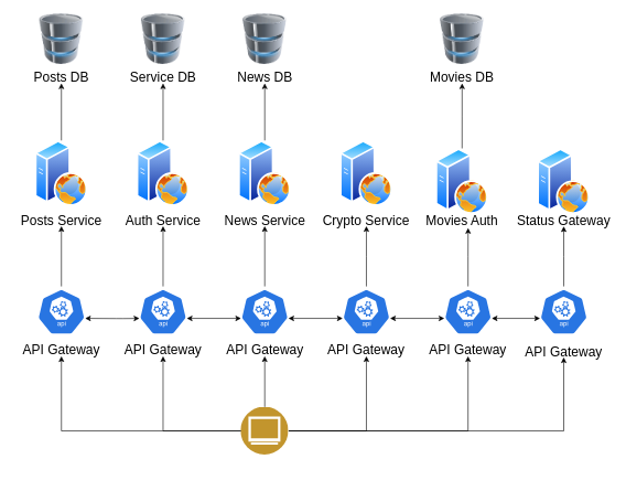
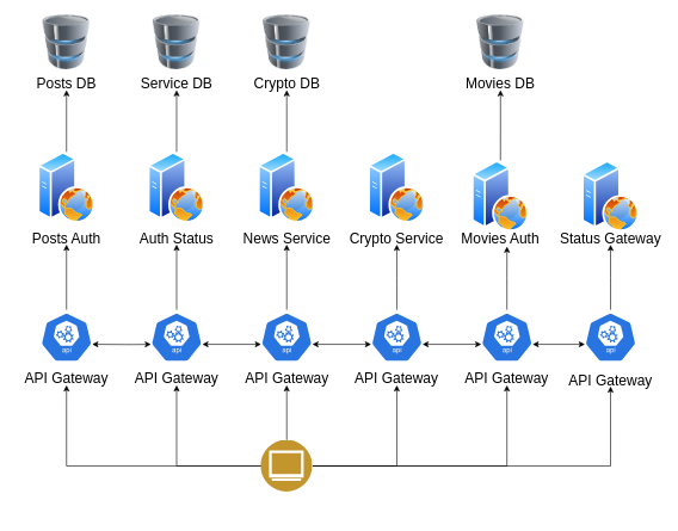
- <mxCell id="28" value="&lt;span style=&quot;font-size: 20px&quot;&gt;News DB&lt;/span&gt;" style="text;html=1;strokeColor=none;fillColor=none;align=center;verticalAlign=middle;whiteSpace=wrap;rounded=0;" parent="26" vertex="1"><mxGeometry x="9.048" y="86.301" width="144.762" height="19.178" as="geometry" /></mxCell>
+ <mxCell id="28" value="&lt;span style=&quot;font-size: 20px&quot;&gt;Crypto DB&lt;/span&gt;" style="text;html=1;strokeColor=none;fillColor=none;align=center;verticalAlign=middle;whiteSpace=wrap;rounded=0;" parent="26" vertex="1"><mxGeometry x="9.048" y="86.301" width="144.762" height="19.178" as="geometry" /></mxCell>
- <mxCell id="16" value="&lt;span style=&quot;font-size: 20px&quot;&gt;Posts Service&lt;/span&gt;" style="text;html=1;strokeColor=none;fillColor=none;align=center;verticalAlign=middle;whiteSpace=wrap;rounded=0;" parent="14" vertex="1"><mxGeometry y="110.274" width="144.762" height="19.178" as="geometry" /></mxCell>
+ <mxCell id="16" value="&lt;span style=&quot;font-size: 20px&quot;&gt;Posts Auth&lt;/span&gt;" style="text;html=1;strokeColor=none;fillColor=none;align=center;verticalAlign=middle;whiteSpace=wrap;rounded=0;" parent="14" vertex="1"><mxGeometry y="110.274" width="144.762" height="19.178" as="geometry" /></mxCell>
- <mxCell id="25" value="&lt;span style=&quot;font-size: 20px&quot;&gt;Auth Service&lt;/span&gt;" style="text;html=1;strokeColor=none;fillColor=none;align=center;verticalAlign=middle;whiteSpace=wrap;rounded=0;" parent="23" vertex="1"><mxGeometry y="110.274" width="144.762" height="19.178" as="geometry" /></mxCell>
+ <mxCell id="25" value="&lt;span style=&quot;font-size: 20px&quot;&gt;Auth Status&lt;/span&gt;" style="text;html=1;strokeColor=none;fillColor=none;align=center;verticalAlign=middle;whiteSpace=wrap;rounded=0;" parent="23" vertex="1"><mxGeometry y="110.274" width="144.762" height="19.178" as="geometry" /></mxCell>
